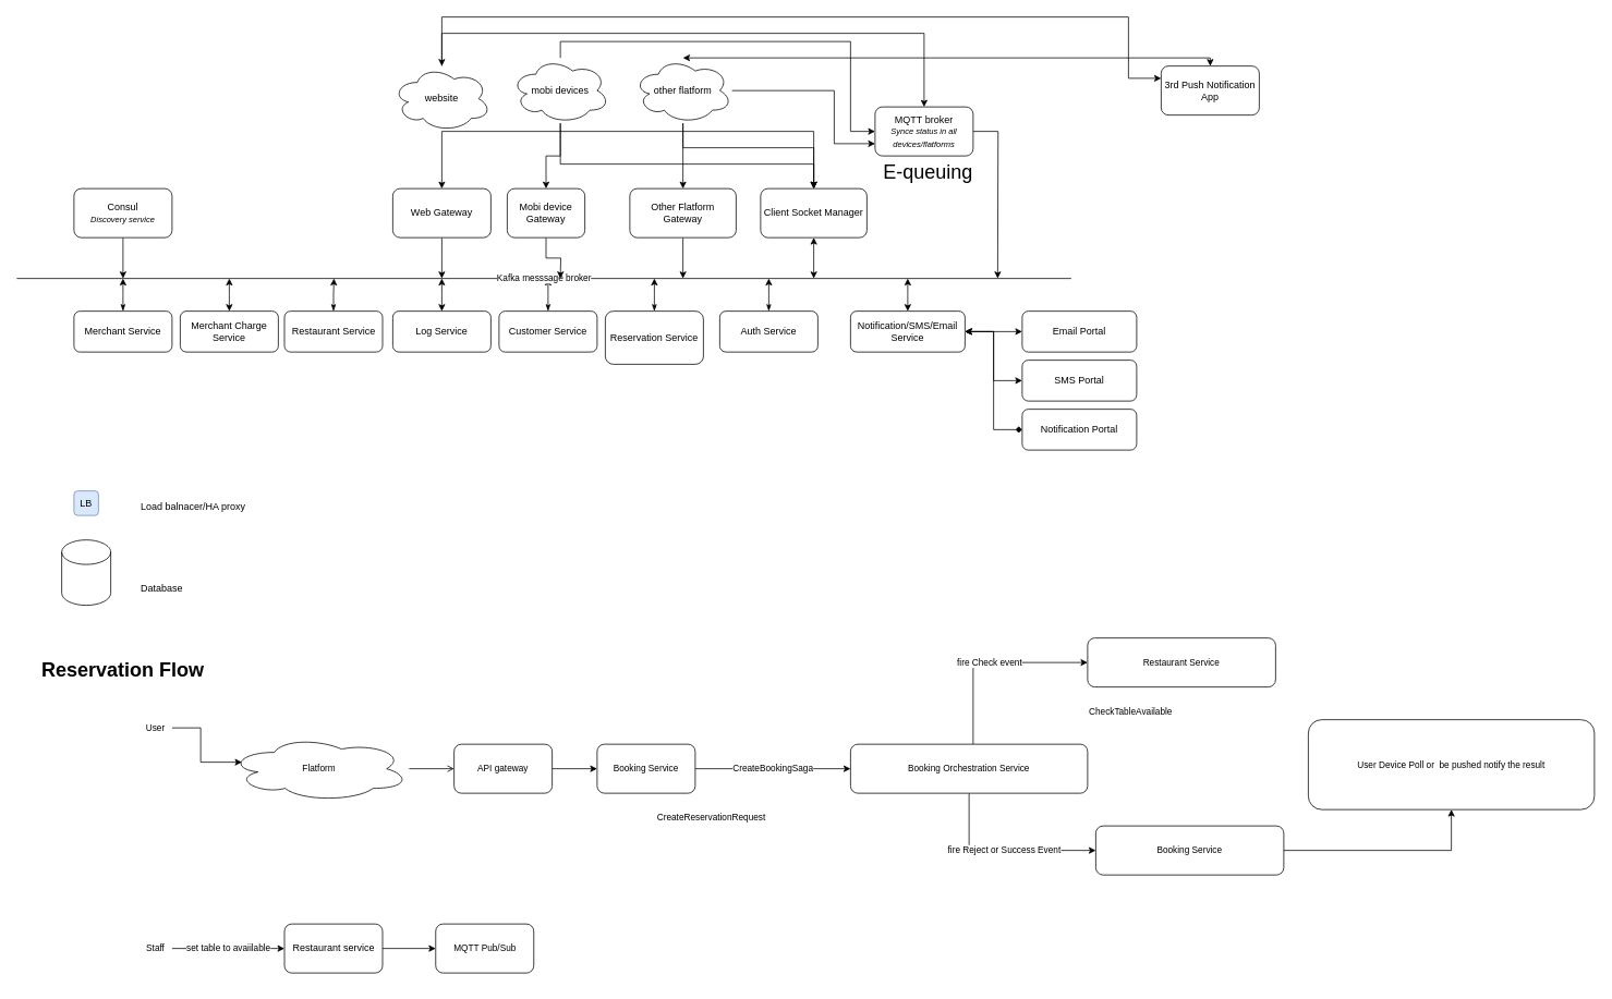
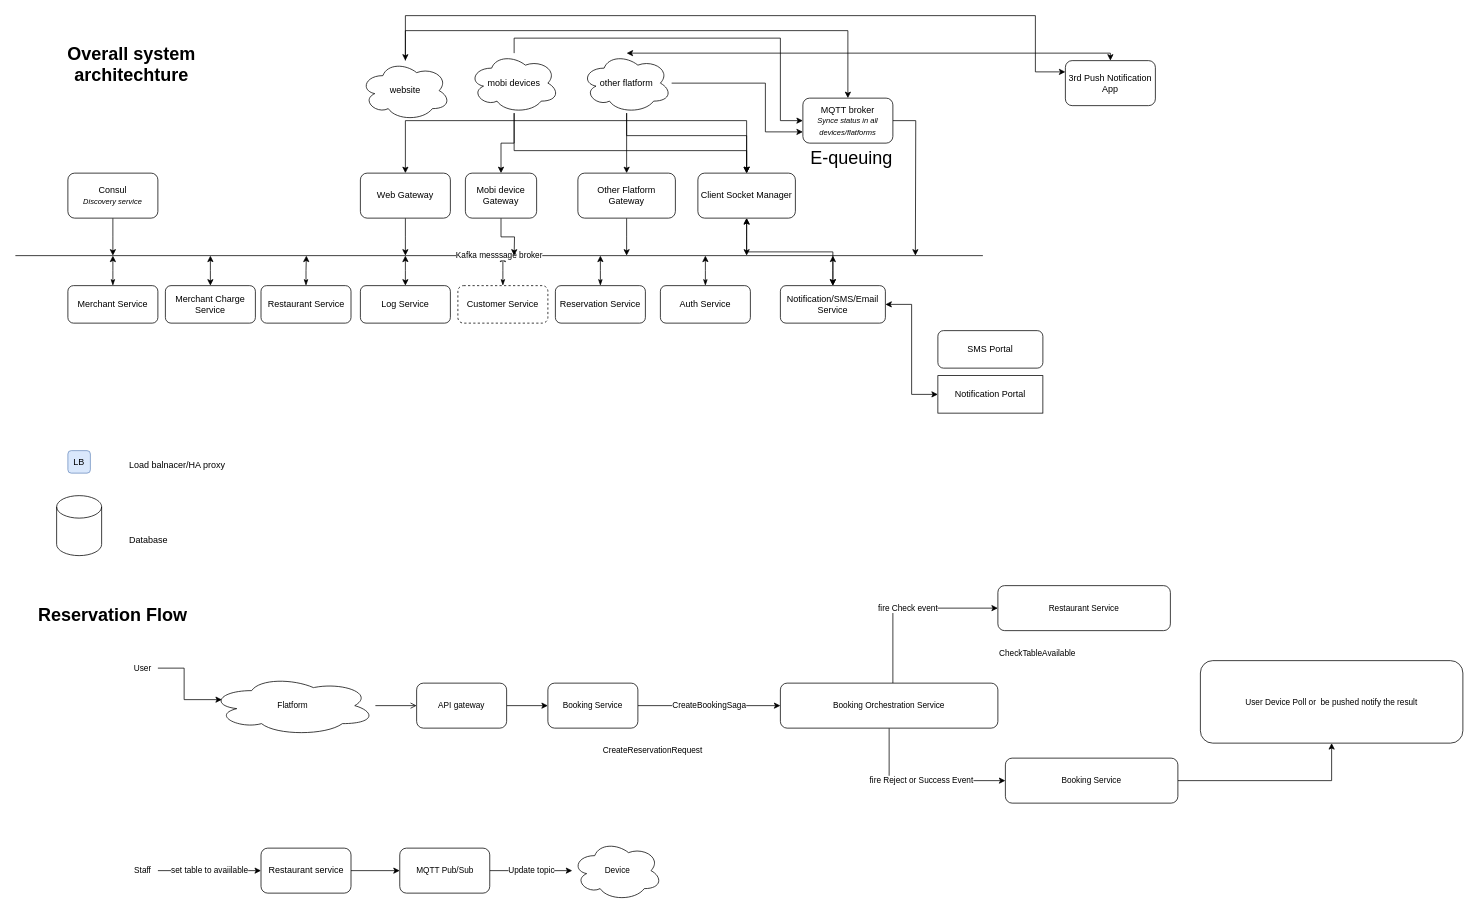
+ <mxCell id="15" value="&lt;font style=&quot;font-size: 24px;&quot;&gt;Overall system architechture&lt;/font&gt;" style="text;html=1;strokeColor=none;fillColor=none;align=center;verticalAlign=middle;whiteSpace=wrap;rounded=0;fontStyle=1;fontSize=24;" parent="1" vertex="1"><mxGeometry x="30" y="50" width="290" height="70" as="geometry" /></mxCell>
- <mxCell id="9" value="Customer Service" style="rounded=1;whiteSpace=wrap;html=1;" parent="1" vertex="1"><mxGeometry x="610" y="380" width="120" height="50" as="geometry" /></mxCell>
+ <mxCell id="9" value="Customer Service" style="rounded=1;whiteSpace=wrap;html=1;dashed=1;" parent="1" vertex="1"><mxGeometry x="610" y="380" width="120" height="50" as="geometry" /></mxCell>
- <mxCell id="73" style="edgeStyle=orthogonalEdgeStyle;rounded=0;orthogonalLoop=1;jettySize=auto;html=1;entryX=0;entryY=0.5;entryDx=0;entryDy=0;startArrow=classic;startFill=1;" edge="1" parent="1" source="76" target="77"><mxGeometry relative="1" as="geometry" /></mxCell>
- <mxCell id="77" value="Email Portal" style="rounded=1;whiteSpace=wrap;html=1;" vertex="1" parent="1"><mxGeometry x="1250" y="380" width="140" height="50" as="geometry" /></mxCell>
- <mxCell id="7" value="Reservation Service" style="rounded=1;whiteSpace=wrap;html=1;" parent="1" vertex="1"><mxGeometry x="740" y="380" width="120" height="65" as="geometry" /></mxCell>
+ <mxCell id="7" value="Reservation Service" style="rounded=1;whiteSpace=wrap;html=1;" parent="1" vertex="1"><mxGeometry x="740" y="380" width="120" height="50" as="geometry" /></mxCell>
- <mxCell id="74" style="edgeStyle=orthogonalEdgeStyle;rounded=0;orthogonalLoop=1;jettySize=auto;html=1;entryX=0;entryY=0.5;entryDx=0;entryDy=0;startArrow=classic;startFill=1;" edge="1" parent="1" source="76" target="78"><mxGeometry relative="1" as="geometry" /></mxCell>
+ <mxCell id="74" style="edgeStyle=orthogonalEdgeStyle;rounded=0;orthogonalLoop=1;jettySize=auto;html=1;startArrow=classic;startFill=1;" edge="1" parent="1" source="76" target="71"><mxGeometry relative="1" as="geometry" /></mxCell>
- <mxCell id="75" style="edgeStyle=orthogonalEdgeStyle;rounded=0;orthogonalLoop=1;jettySize=auto;html=1;entryX=0;entryY=0.5;entryDx=0;entryDy=0;startArrow=classic;startFill=1;endArrow=diamond;" edge="1" parent="1" source="76" target="79"><mxGeometry relative="1" as="geometry" /></mxCell>
+ <mxCell id="75" style="edgeStyle=orthogonalEdgeStyle;rounded=0;orthogonalLoop=1;jettySize=auto;html=1;entryX=0;entryY=0.5;entryDx=0;entryDy=0;startArrow=classic;startFill=1;" edge="1" parent="1" source="76" target="79"><mxGeometry relative="1" as="geometry" /></mxCell>
- <mxCell id="79" value="Notification Portal" style="rounded=1;whiteSpace=wrap;html=1;" vertex="1" parent="1"><mxGeometry x="1250" y="500" width="140" height="50" as="geometry" /></mxCell>
+ <mxCell id="79" value="Notification Portal" style="whiteSpace=wrap;html=1;rounded=0;" vertex="1" parent="1"><mxGeometry x="1250" y="500" width="140" height="50" as="geometry" /></mxCell>
+ <mxCell id="65" value="Update topic" style="edgeStyle=orthogonalEdgeStyle;rounded=0;orthogonalLoop=1;jettySize=auto;html=1;fontSize=11;" parent="1" source="66" target="67" edge="1"><mxGeometry relative="1" as="geometry" /></mxCell>
+ <mxCell id="67" value="Device" style="ellipse;shape=cloud;whiteSpace=wrap;html=1;fontSize=11;" parent="1" vertex="1"><mxGeometry x="762.5" y="1120" width="120" height="80" as="geometry" /></mxCell>
